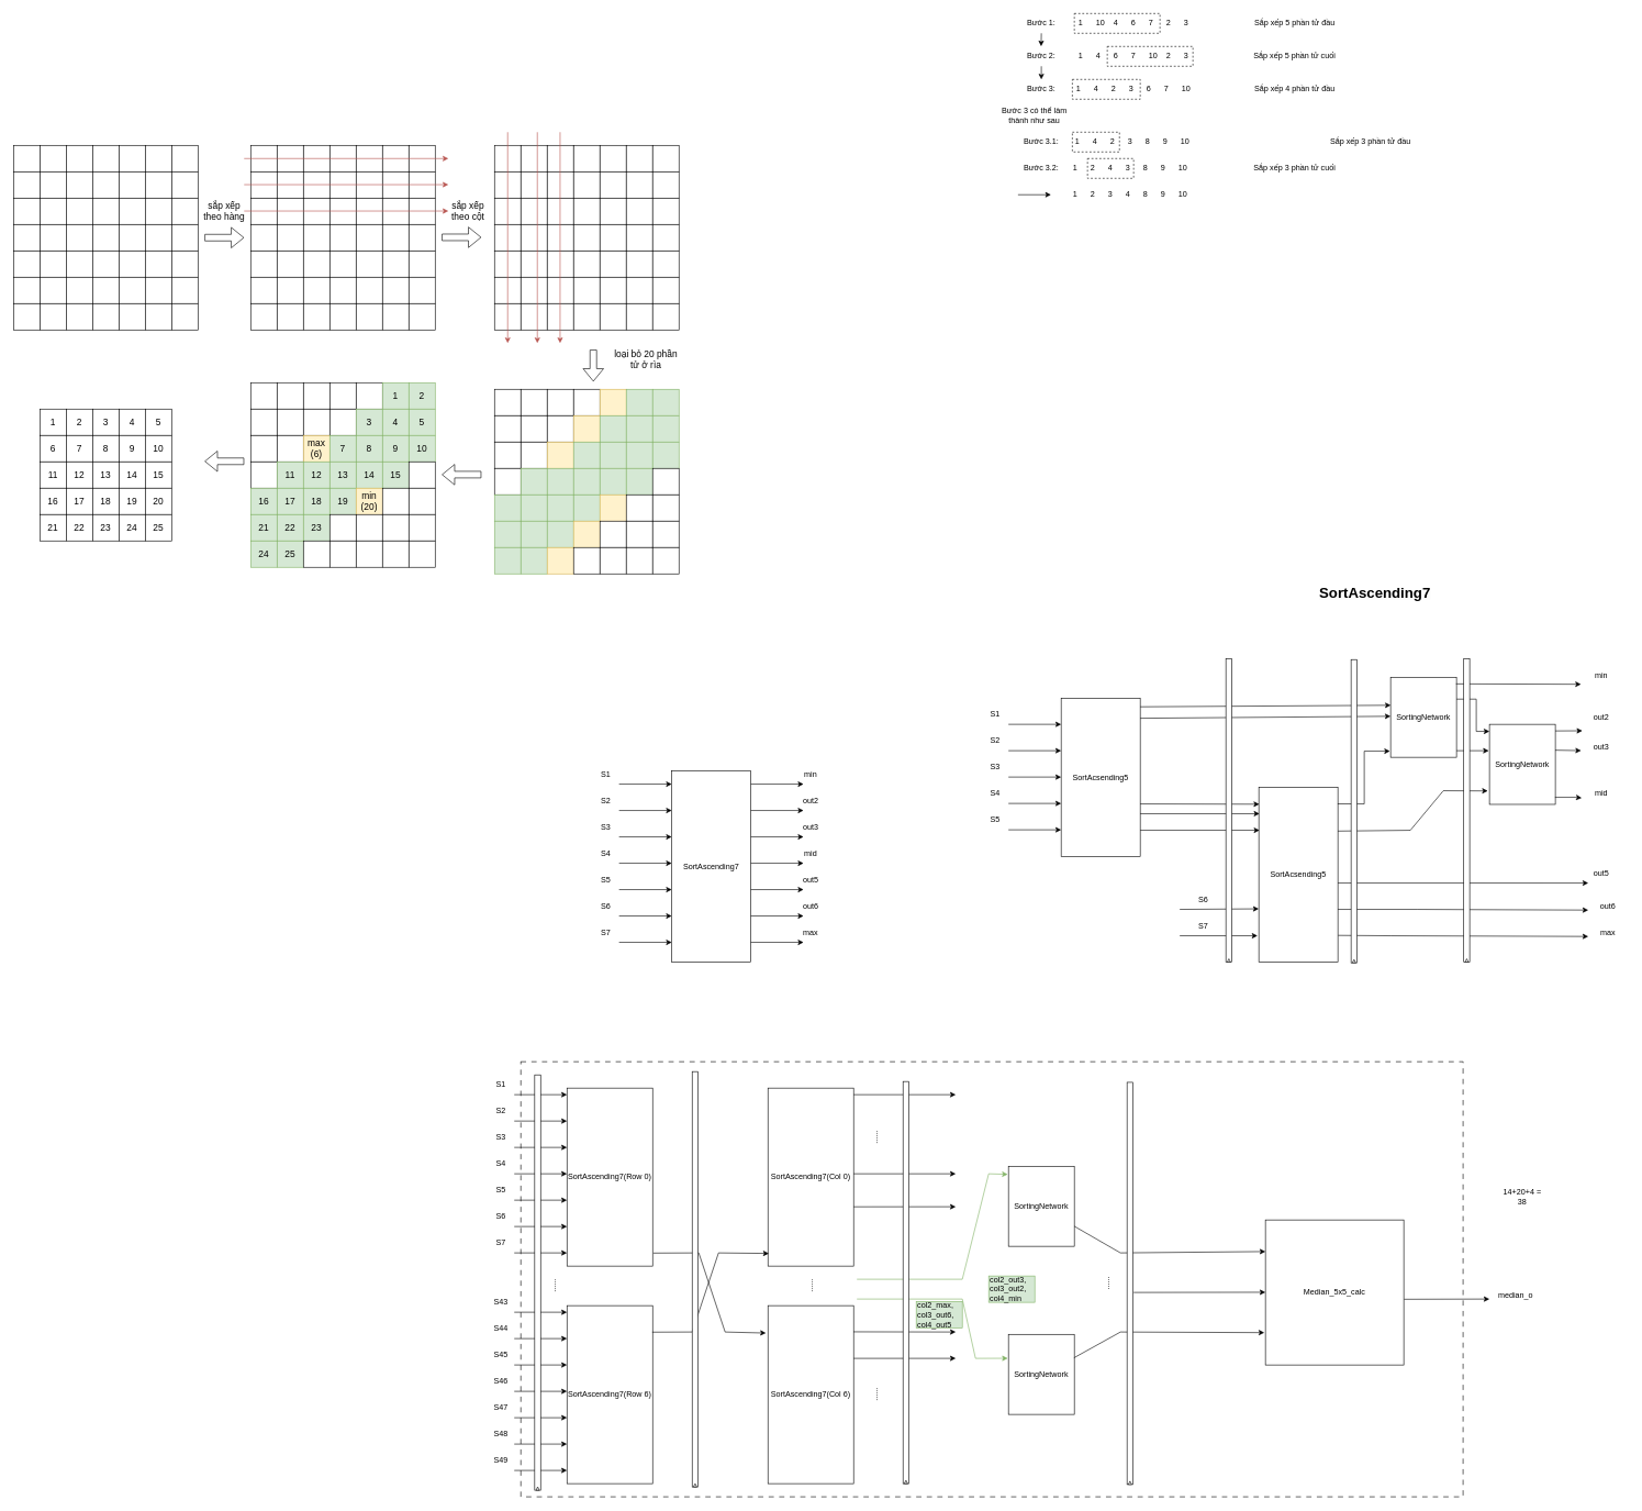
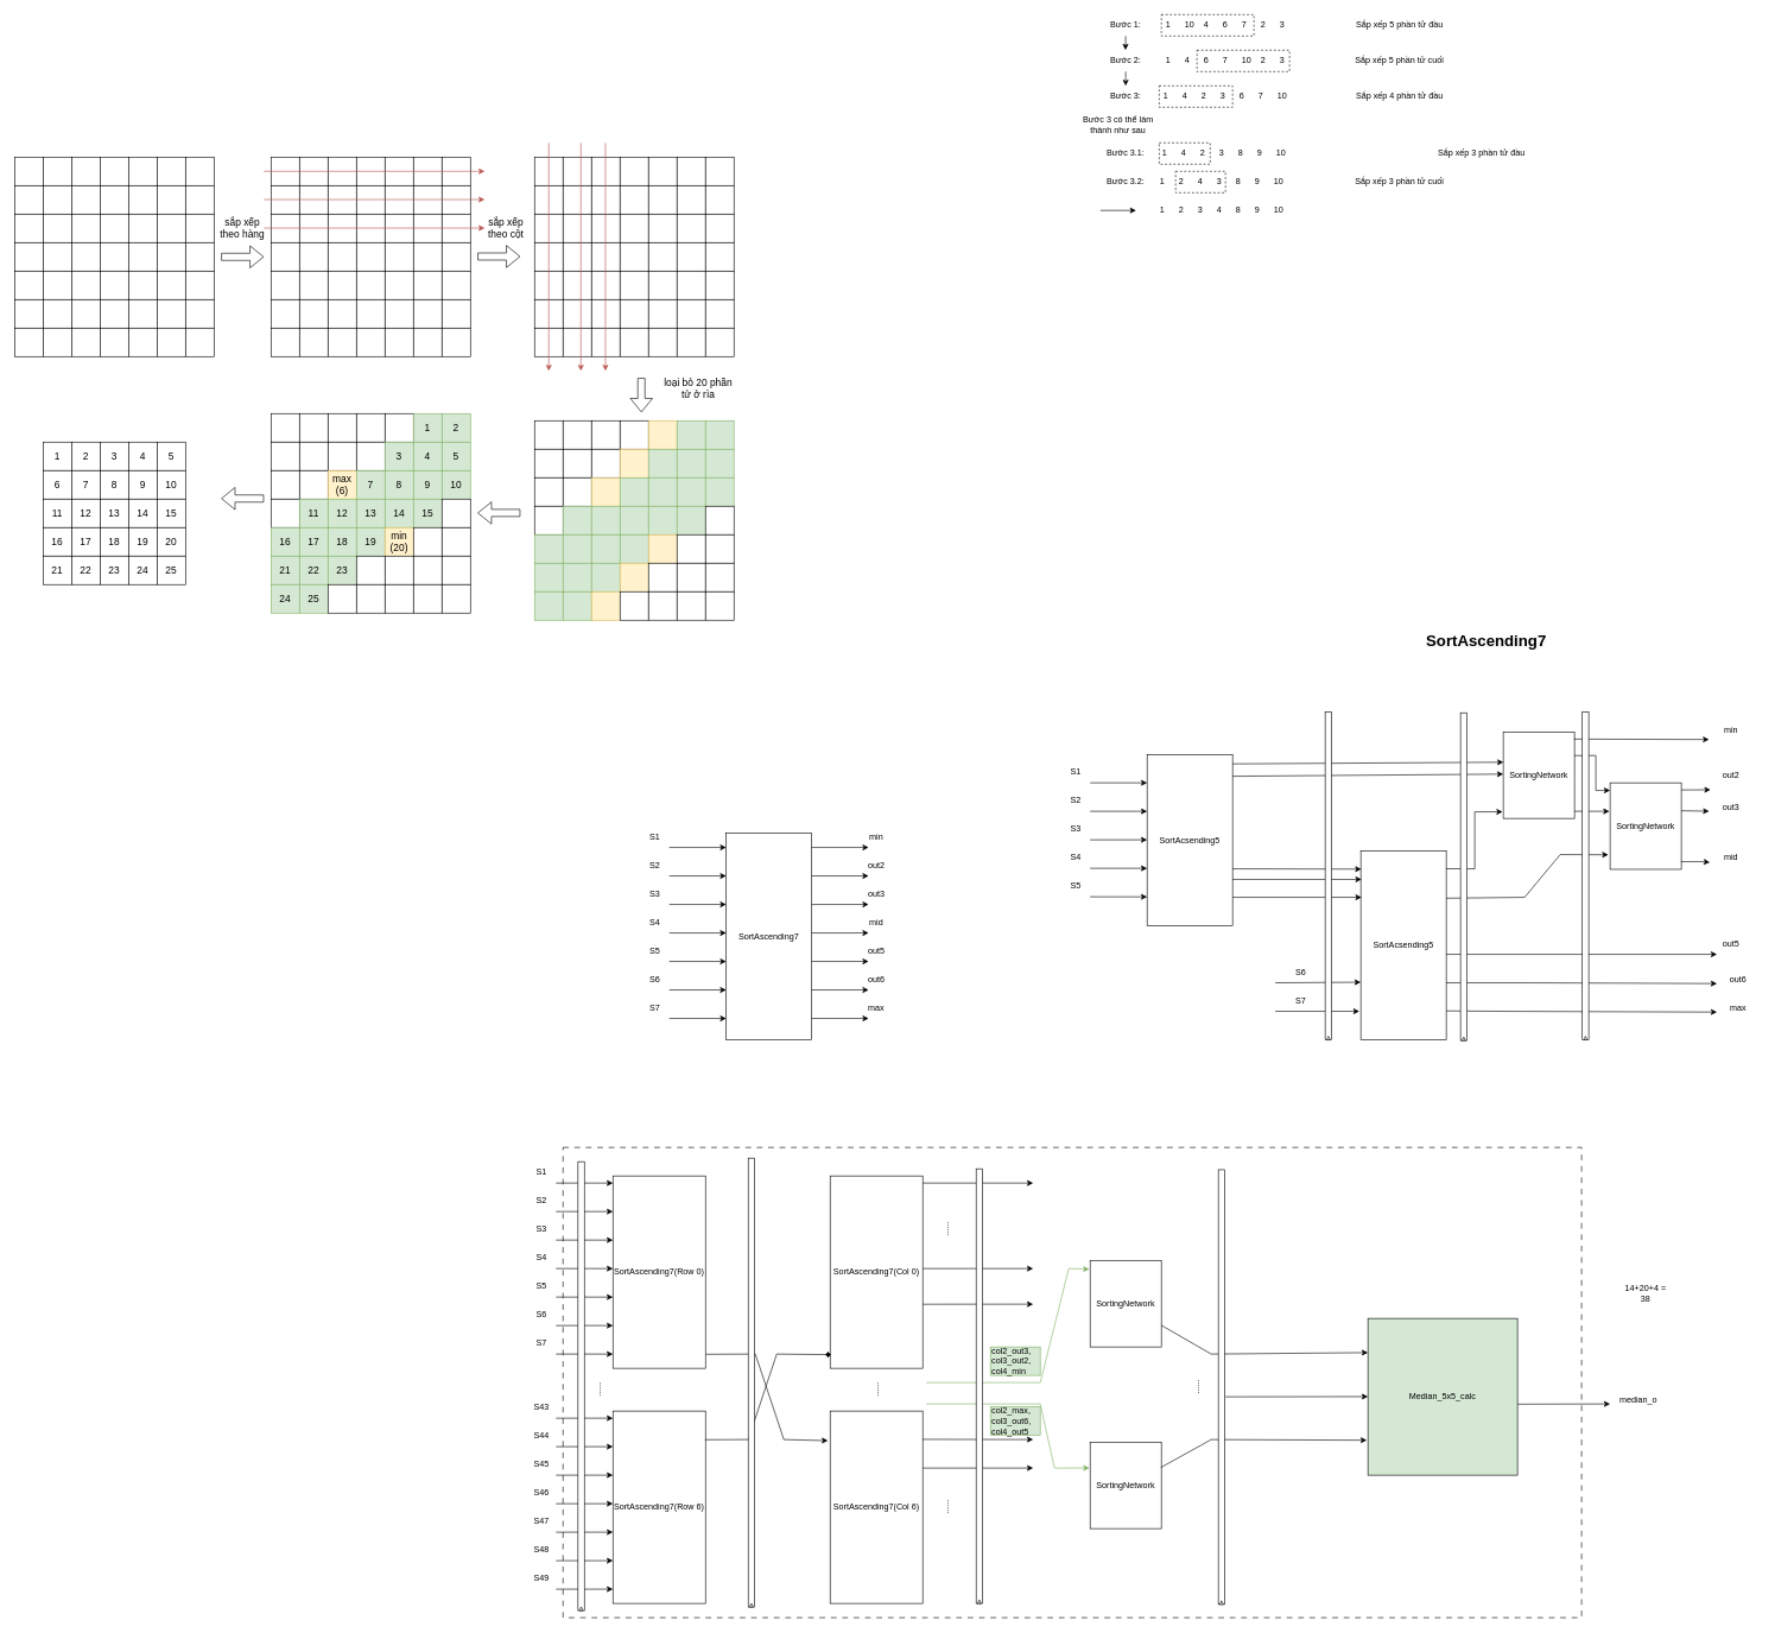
- <mxCell id="43" value="" style="endArrow=classic;html=1;rounded=0;exitX=0.995;exitY=0.149;exitDx=0;exitDy=0;exitPerimeter=0;entryX=0.01;entryY=0.929;entryDx=0;entryDy=0;entryPerimeter=0;" parent="1" source="25" target="41" edge="1"><mxGeometry width="50" height="50" relative="1" as="geometry"><mxPoint x="1040" y="1979.17" as="sourcePoint" /><mxPoint x="1120" y="1979.17" as="targetPoint" /><Array as="points"><mxPoint x="1050" y="2020" /><mxPoint x="1090" y="1900" /></Array></mxGeometry></mxCell>
+ <mxCell id="43" value="" style="endArrow=diamond;html=1;rounded=0;exitX=0.995;exitY=0.149;exitDx=0;exitDy=0;exitPerimeter=0;entryX=0.01;entryY=0.929;entryDx=0;entryDy=0;entryPerimeter=0;" parent="1" source="25" target="41" edge="1"><mxGeometry width="50" height="50" relative="1" as="geometry"><mxPoint x="1040" y="1979.17" as="sourcePoint" /><mxPoint x="1120" y="1979.17" as="targetPoint" /><Array as="points"><mxPoint x="1050" y="2020" /><mxPoint x="1090" y="1900" /></Array></mxGeometry></mxCell>
- <mxCell id="130" value="col2_out3, col3_out2, col4_min" style="text;html=1;align=left;verticalAlign=middle;whiteSpace=wrap;rounded=0;fillColor=#d5e8d4;strokeColor=#82b366;" parent="1" vertex="1"><mxGeometry x="1500" y="1935" width="70" height="40" as="geometry" /></mxCell>
+ <mxCell id="130" value="col2_out3, col3_out2, col4_min" style="text;html=1;align=left;verticalAlign=middle;whiteSpace=wrap;rounded=0;fillColor=#d5e8d4;strokeColor=#82b366;" parent="1" vertex="1"><mxGeometry x="1390" y="1890" width="70" height="40" as="geometry" /></mxCell>
- <mxCell id="46" value="Median_5x5_calc" style="rounded=0;whiteSpace=wrap;html=1;" parent="1" vertex="1"><mxGeometry x="1920" y="1850" width="210" height="220" as="geometry" /></mxCell>
+ <mxCell id="46" value="Median_5x5_calc" style="rounded=0;whiteSpace=wrap;html=1;fillColor=#d5e8d4;" parent="1" vertex="1"><mxGeometry x="1920" y="1850" width="210" height="220" as="geometry" /></mxCell>
